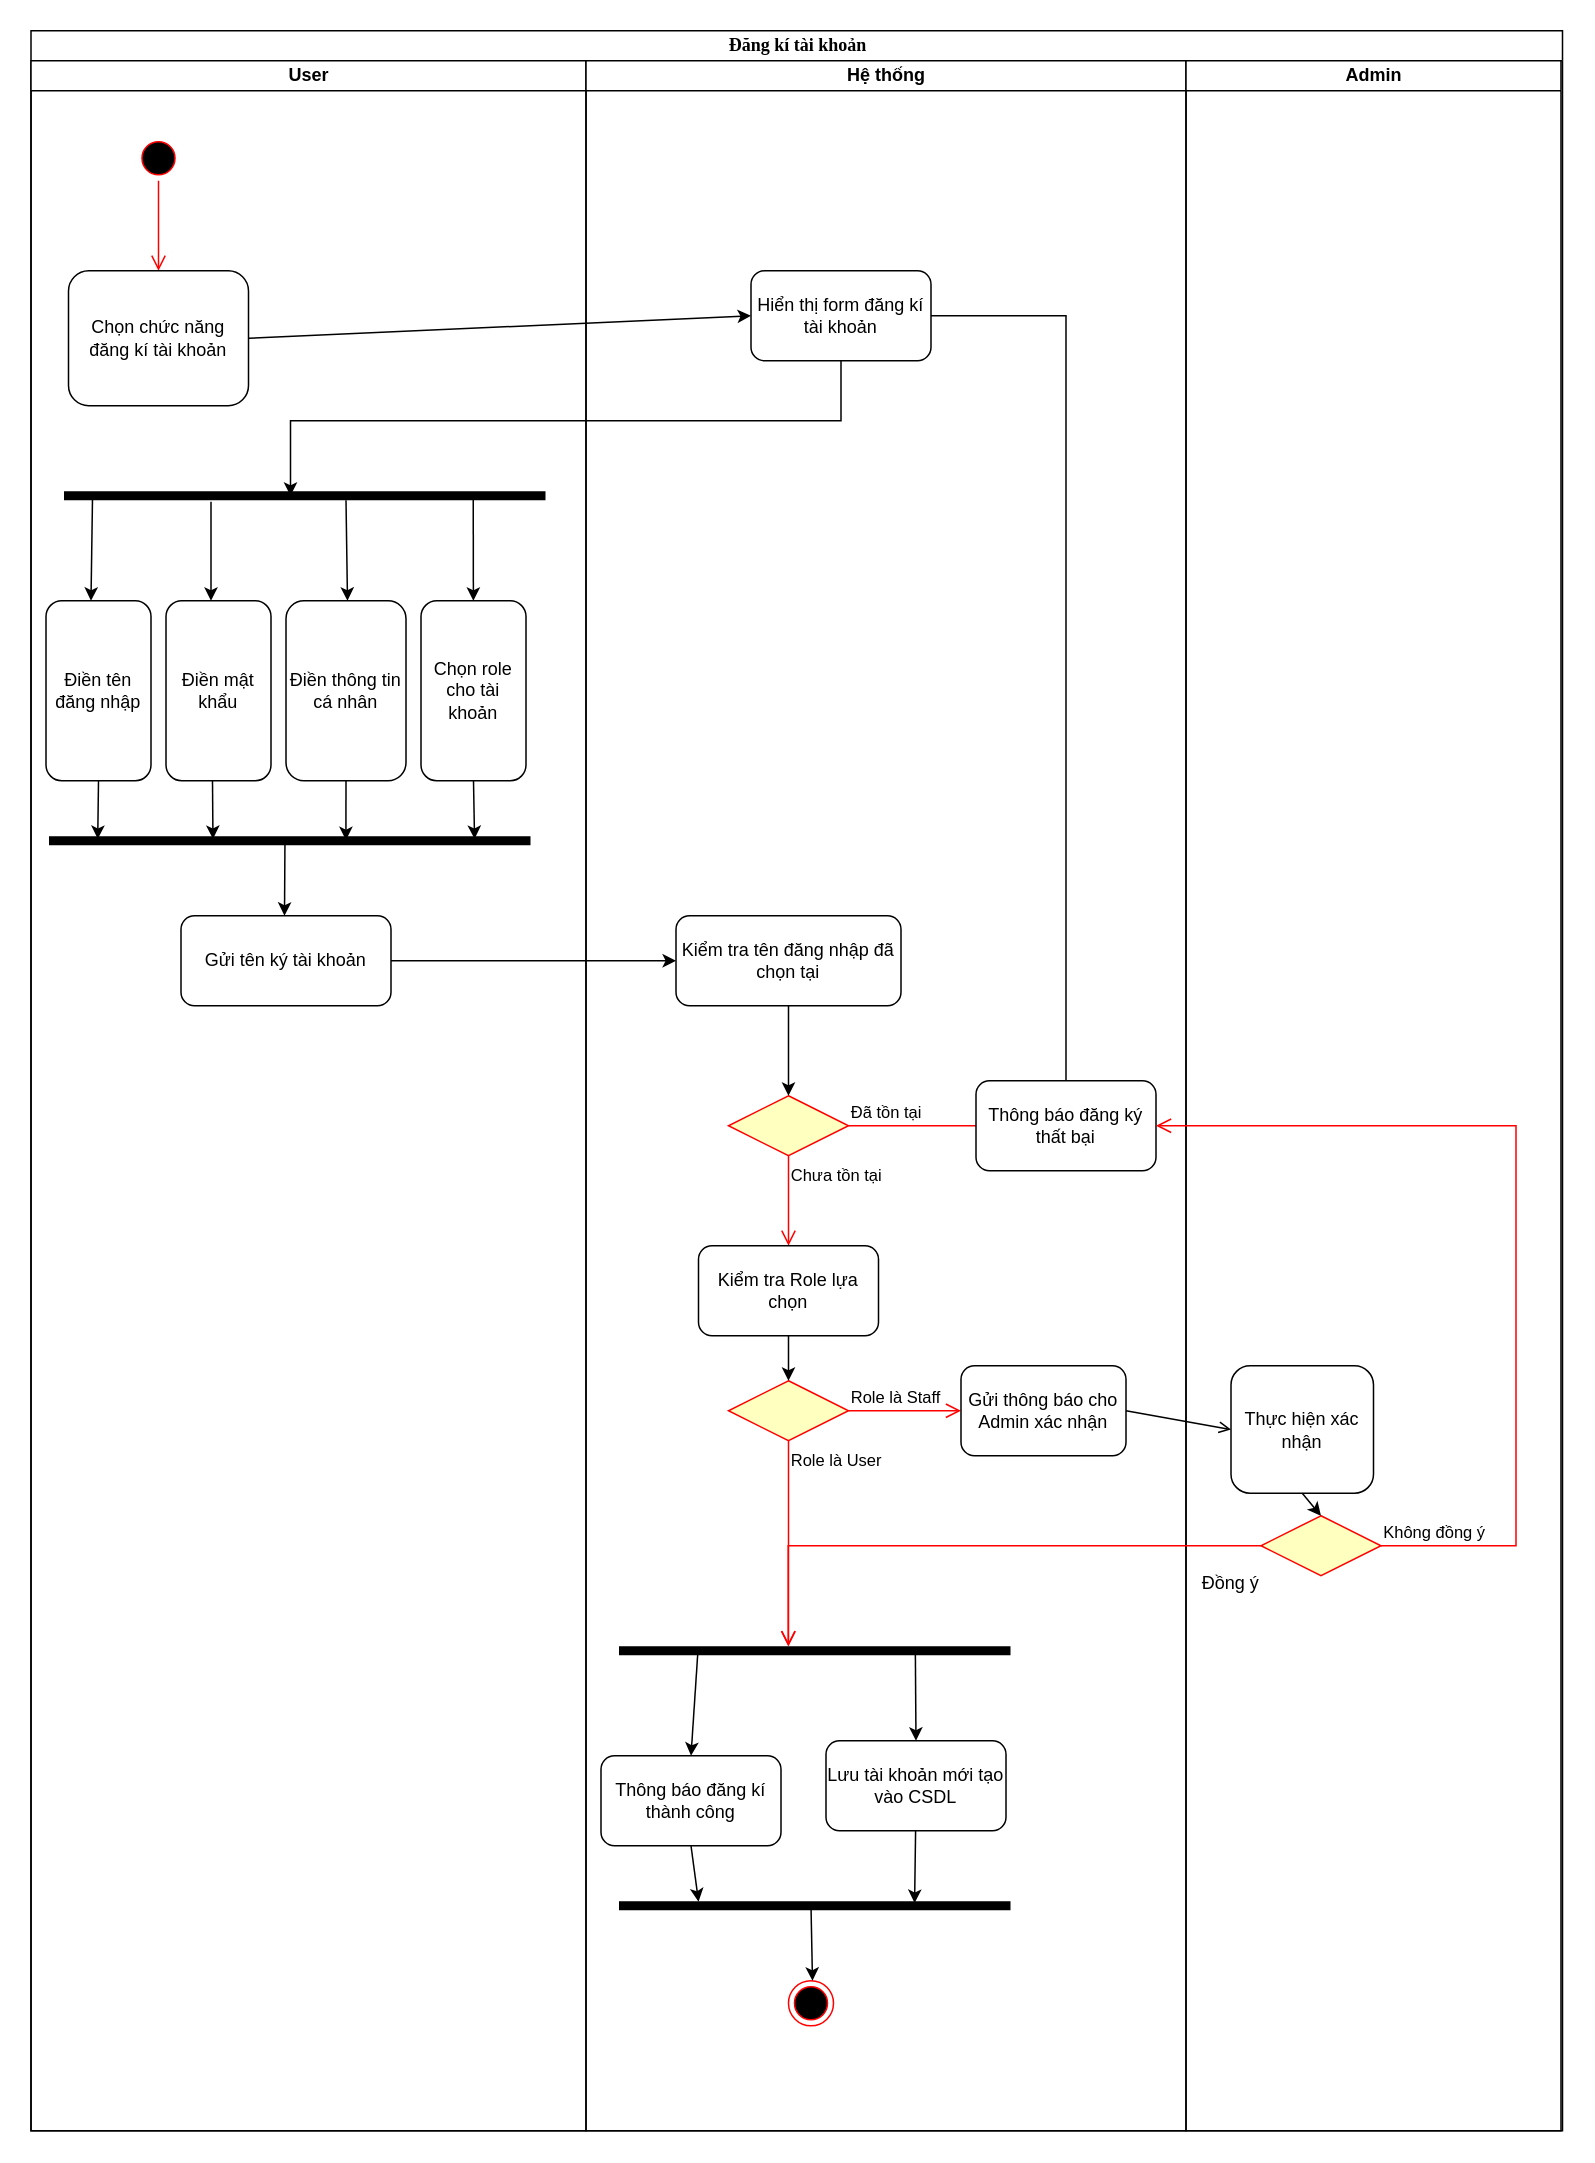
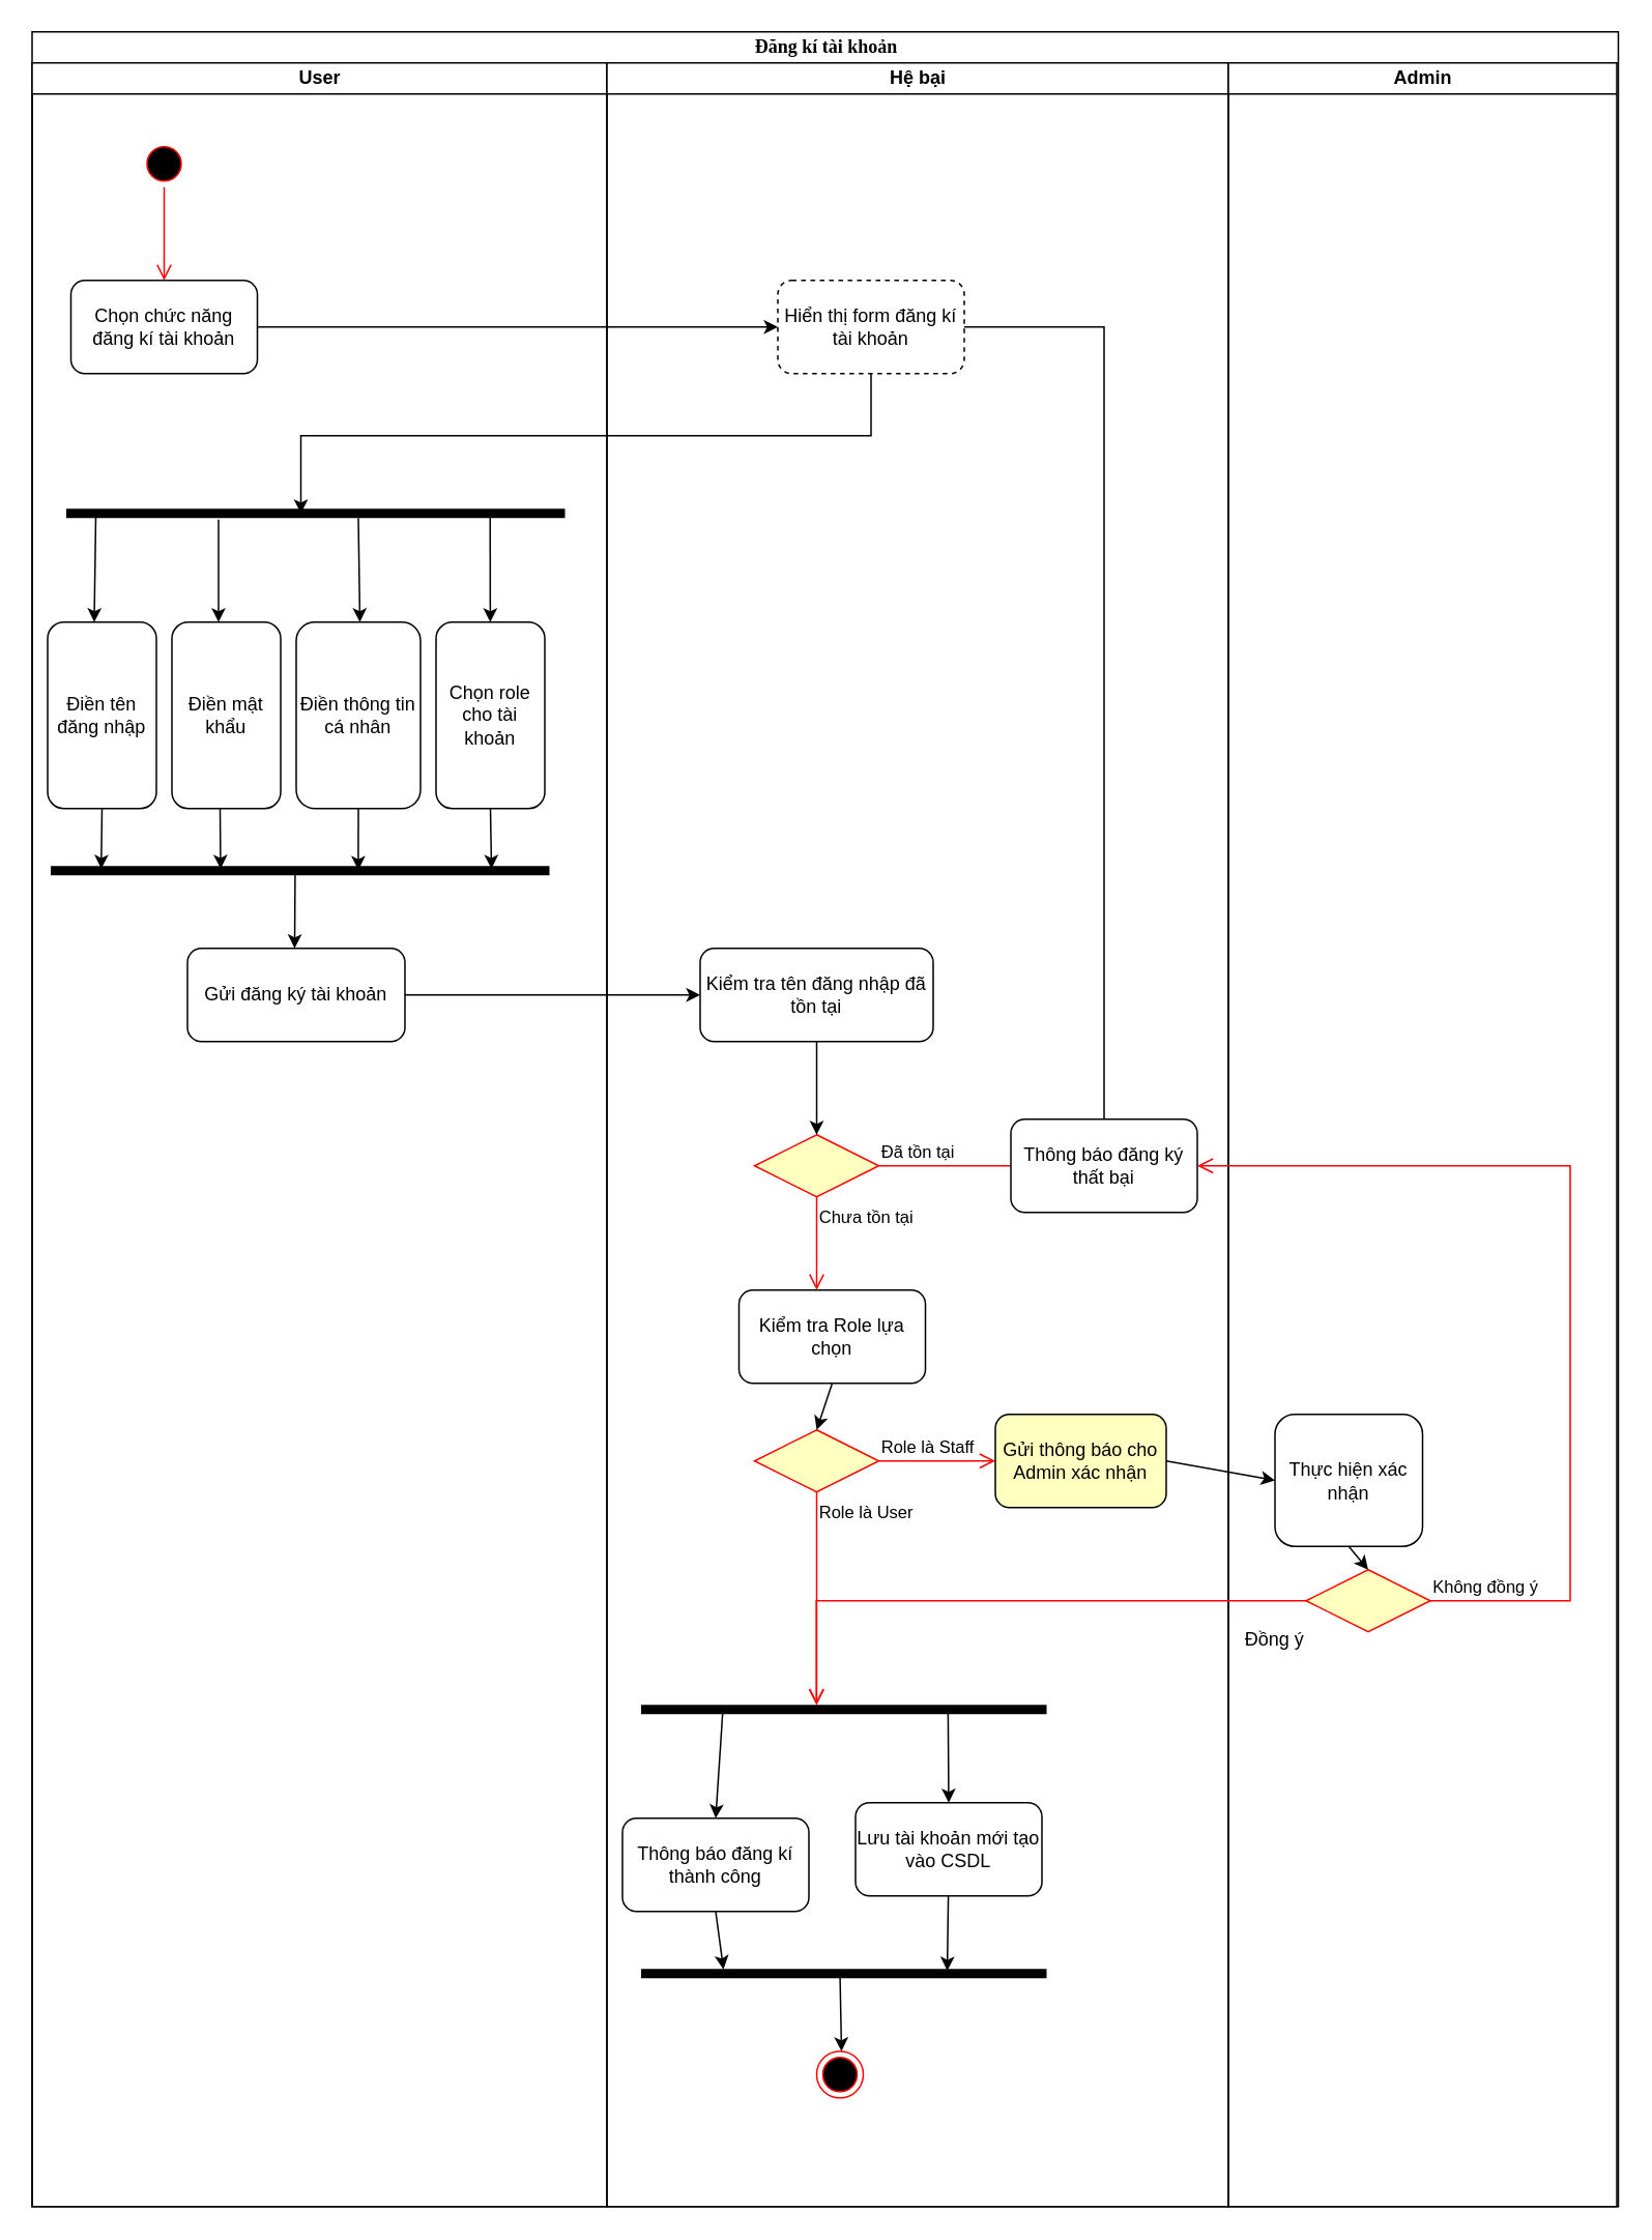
- <mxCell id="19" value="Hệ thống" style="swimlane;html=1;startSize=20;" parent="2" vertex="1"><mxGeometry x="370" y="20" width="400" height="1380" as="geometry" /></mxCell>
+ <mxCell id="19" value="Hệ bại" style="swimlane;html=1;startSize=20;" parent="2" vertex="1"><mxGeometry x="370" y="20" width="400" height="1380" as="geometry" /></mxCell>
- <mxCell id="20" value="Hiển thị form đăng kí tài khoản" style="rounded=1;whiteSpace=wrap;html=1;" vertex="1" parent="19"><mxGeometry x="110" y="140" width="120" height="60" as="geometry" /></mxCell>
+ <mxCell id="20" value="Hiển thị form đăng kí tài khoản" style="rounded=1;whiteSpace=wrap;html=1;dashed=1;" vertex="1" parent="19"><mxGeometry x="110" y="140" width="120" height="60" as="geometry" /></mxCell>
- <mxCell id="6" value="Chọn chức năng đăng kí tài khoản" style="rounded=1;whiteSpace=wrap;html=1;" vertex="1" parent="3"><mxGeometry x="25" y="140" width="120" height="90" as="geometry" /></mxCell>
+ <mxCell id="6" value="Chọn chức năng đăng kí tài khoản" style="rounded=1;whiteSpace=wrap;html=1;" vertex="1" parent="3"><mxGeometry x="25" y="140" width="120" height="60" as="geometry" /></mxCell>
- <mxCell id="18" value="Gửi tên ký tài khoản" style="rounded=1;whiteSpace=wrap;html=1;" vertex="1" parent="3"><mxGeometry x="100" y="570" width="140" height="60" as="geometry" /></mxCell>
+ <mxCell id="18" value="Gửi đăng ký tài khoản" style="rounded=1;whiteSpace=wrap;html=1;" vertex="1" parent="3"><mxGeometry x="100" y="570" width="140" height="60" as="geometry" /></mxCell>
- <mxCell id="21" value="Kiểm tra tên đăng nhập đã chọn tại" style="rounded=1;whiteSpace=wrap;html=1;" vertex="1" parent="19"><mxGeometry x="60" y="570" width="150" height="60" as="geometry" /></mxCell>
+ <mxCell id="21" value="Kiểm tra tên đăng nhập đã tồn tại" style="rounded=1;whiteSpace=wrap;html=1;" vertex="1" parent="19"><mxGeometry x="60" y="570" width="150" height="60" as="geometry" /></mxCell>
- <mxCell id="27" value="Kiểm tra Role lựa chọn" style="rounded=1;whiteSpace=wrap;html=1;" vertex="1" parent="19"><mxGeometry x="75" y="790" width="120" height="60" as="geometry" /></mxCell>
+ <mxCell id="27" value="Kiểm tra Role lựa chọn" style="rounded=1;whiteSpace=wrap;html=1;" vertex="1" parent="19"><mxGeometry x="85" y="790" width="120" height="60" as="geometry" /></mxCell>
- <mxCell id="32" value="Gửi thông báo cho Admin xác nhận" style="rounded=1;whiteSpace=wrap;html=1;" vertex="1" parent="19"><mxGeometry x="250" y="870" width="110" height="60" as="geometry" /></mxCell>
+ <mxCell id="32" value="Gửi thông báo cho Admin xác nhận" style="rounded=1;whiteSpace=wrap;html=1;fillColor=#ffffc0;" vertex="1" parent="19"><mxGeometry x="250" y="870" width="110" height="60" as="geometry" /></mxCell>
- <mxCell id="50" value="" style="endArrow=open;html=1;rounded=0;exitX=1;exitY=0.5;exitDx=0;exitDy=0;entryX=0;entryY=0.5;entryDx=0;entryDy=0;" edge="1" parent="2" source="32" target="43"><mxGeometry width="50" height="50" relative="1" as="geometry"><mxPoint x="470" y="940" as="sourcePoint" /><mxPoint x="520" y="890" as="targetPoint" /></mxGeometry></mxCell>
+ <mxCell id="50" value="" style="endArrow=classic;html=1;rounded=0;exitX=1;exitY=0.5;exitDx=0;exitDy=0;entryX=0;entryY=0.5;entryDx=0;entryDy=0;" edge="1" parent="2" source="32" target="43"><mxGeometry width="50" height="50" relative="1" as="geometry"><mxPoint x="470" y="940" as="sourcePoint" /><mxPoint x="520" y="890" as="targetPoint" /></mxGeometry></mxCell>
